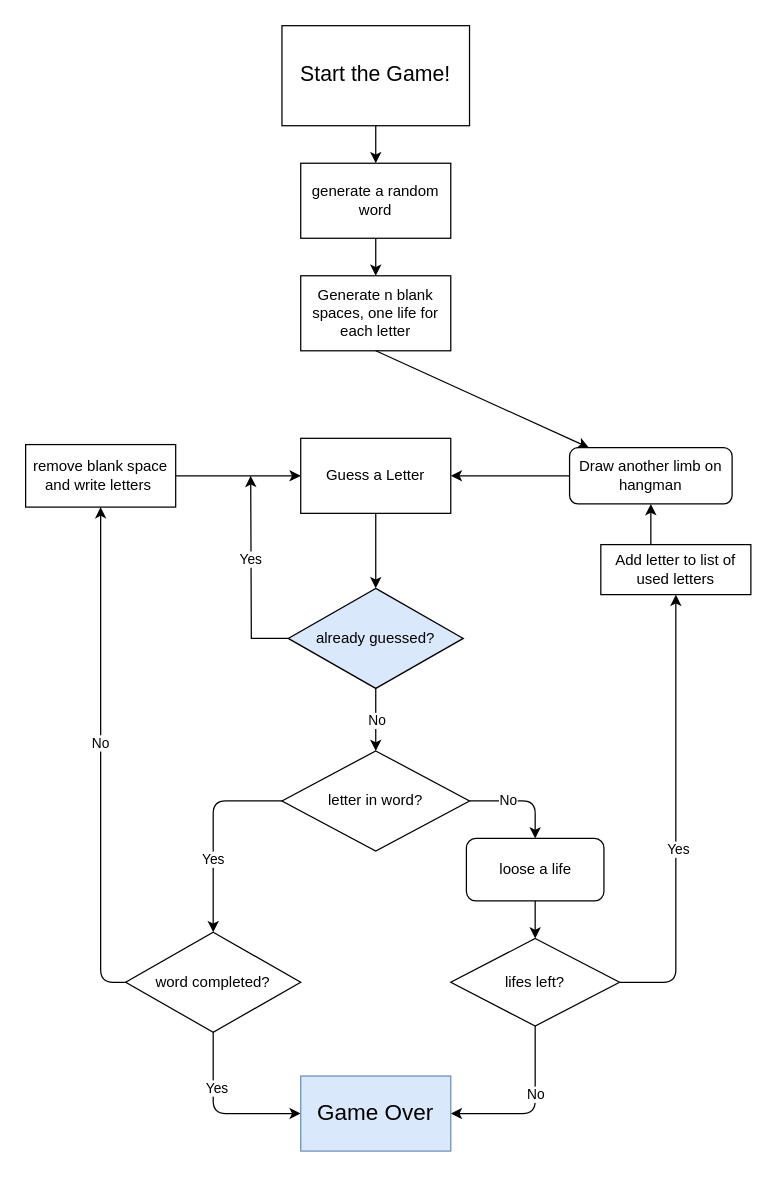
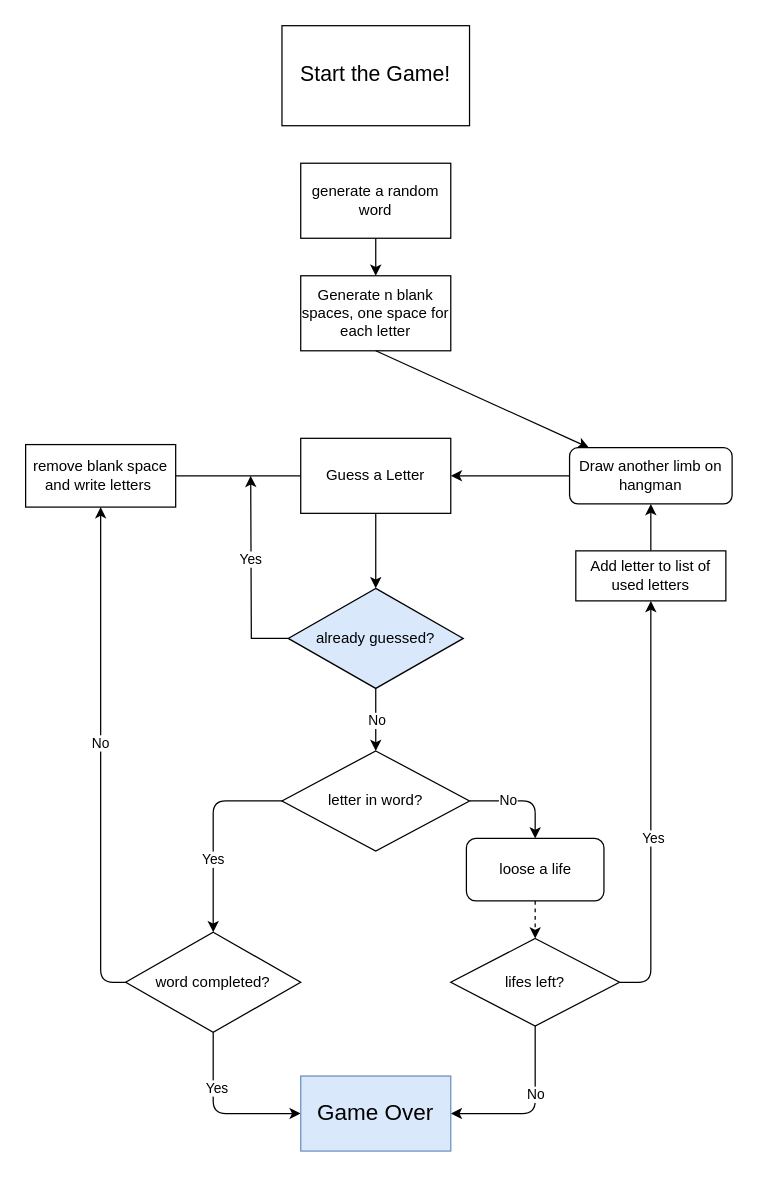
- <mxCell id="8" value="" style="endArrow=classic;html=1;rounded=0;entryX=0.5;entryY=0;entryDx=0;entryDy=0;exitX=0.5;exitY=1;exitDx=0;exitDy=0;" edge="1" parent="1" source="6" target="7"><mxGeometry width="50" height="50" relative="1" as="geometry"><mxPoint x="140" y="160" as="sourcePoint" /><mxPoint x="190" y="110" as="targetPoint" /></mxGeometry></mxCell>
- <mxCell id="9" value="Generate n blank spaces, one life for each letter" style="rounded=0;whiteSpace=wrap;html=1;" vertex="1" parent="1"><mxGeometry x="240" y="220" width="120" height="60" as="geometry" /></mxCell>
+ <mxCell id="9" value="Generate n blank spaces, one space for each letter" style="rounded=0;whiteSpace=wrap;html=1;" vertex="1" parent="1"><mxGeometry x="240" y="220" width="120" height="60" as="geometry" /></mxCell>
- <mxCell id="12" style="edgeStyle=orthogonalEdgeStyle;rounded=0;orthogonalLoop=1;jettySize=auto;html=1;entryX=0;entryY=0.5;entryDx=0;entryDy=0;" edge="1" parent="1" source="13" target="2"><mxGeometry relative="1" as="geometry" /></mxCell>
+ <mxCell id="12" style="edgeStyle=orthogonalEdgeStyle;rounded=0;orthogonalLoop=1;jettySize=auto;html=1;entryX=0;entryY=0.5;entryDx=0;entryDy=0;endArrow=none;" edge="1" parent="1" source="13" target="2"><mxGeometry relative="1" as="geometry" /></mxCell>
- <mxCell id="17" value="Add letter to list of used letters" style="rounded=0;whiteSpace=wrap;html=1;" vertex="1" parent="1"><mxGeometry x="480" y="435" width="120" height="40" as="geometry" /></mxCell>
+ <mxCell id="17" value="Add letter to list of used letters" style="rounded=0;whiteSpace=wrap;html=1;" vertex="1" parent="1"><mxGeometry x="460" y="440" width="120" height="40" as="geometry" /></mxCell>
- <mxCell id="33" style="edgeStyle=orthogonalEdgeStyle;orthogonalLoop=1;jettySize=auto;html=1;exitX=0.5;exitY=1;exitDx=0;exitDy=0;entryX=0.5;entryY=0;entryDx=0;entryDy=0;" edge="1" parent="1" source="34" target="39"><mxGeometry relative="1" as="geometry" /></mxCell>
+ <mxCell id="33" style="edgeStyle=orthogonalEdgeStyle;orthogonalLoop=1;jettySize=auto;html=1;exitX=0.5;exitY=1;exitDx=0;exitDy=0;entryX=0.5;entryY=0;entryDx=0;entryDy=0;dashed=1;" edge="1" parent="1" source="34" target="39"><mxGeometry relative="1" as="geometry" /></mxCell>
